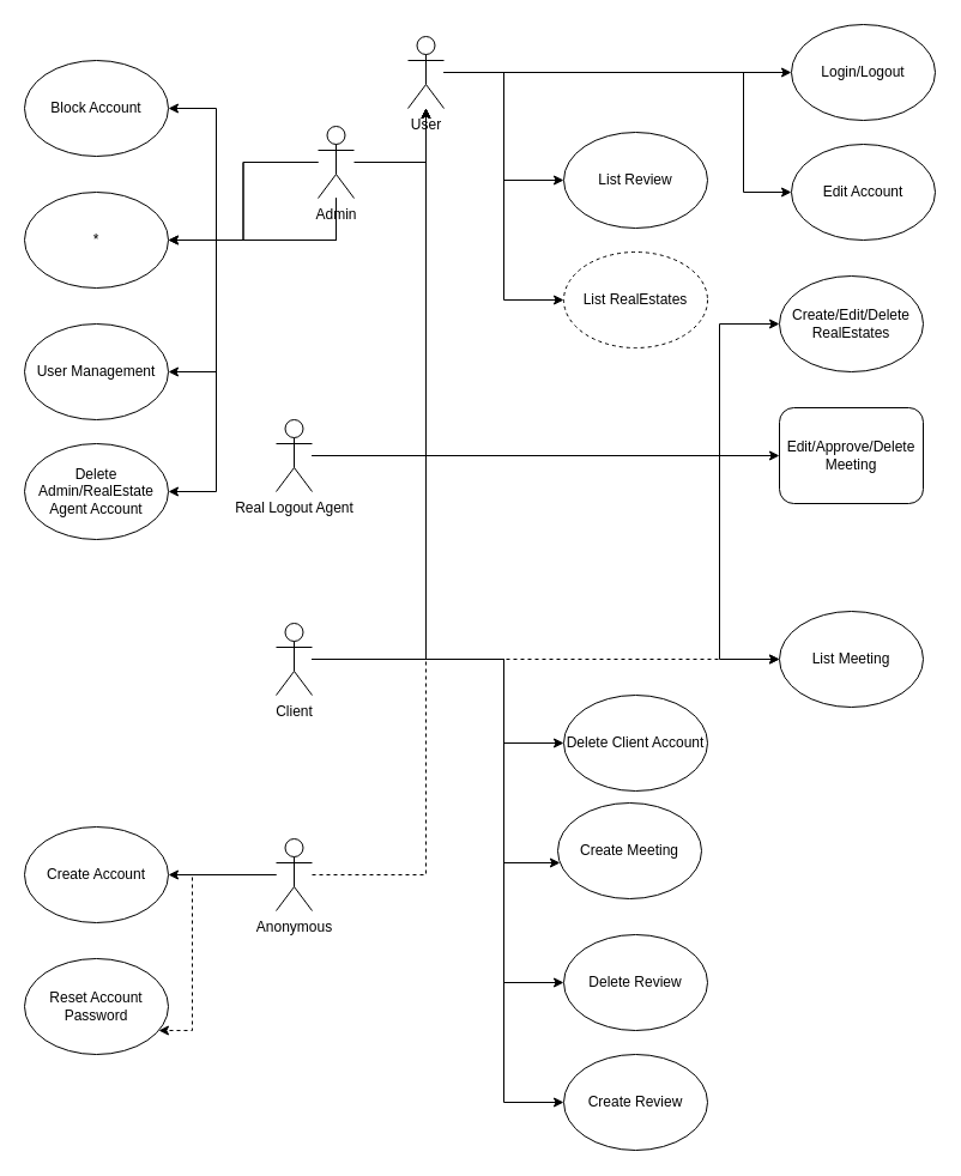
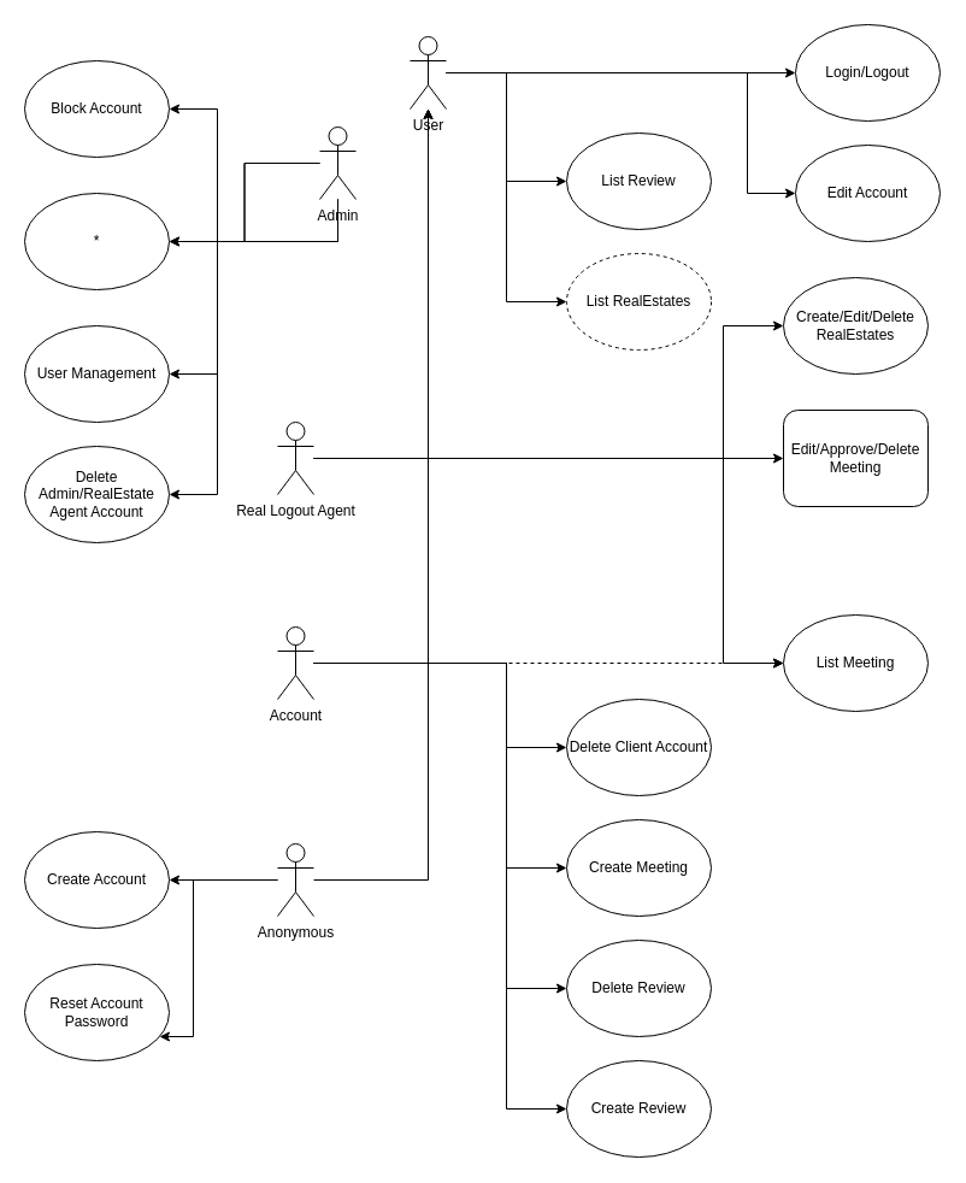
- <mxCell id="2" style="edgeStyle=orthogonalEdgeStyle;rounded=0;orthogonalLoop=1;jettySize=auto;html=1;" edge="1" parent="1" source="7" target="26"><mxGeometry relative="1" as="geometry" /></mxCell>
- <mxCell id="22" value="Client" style="shape=umlActor;verticalLabelPosition=bottom;verticalAlign=top;html=1;outlineConnect=0;" vertex="1" parent="1"><mxGeometry x="230" y="520" width="30" height="60" as="geometry" /></mxCell>
+ <mxCell id="22" value="Account" style="shape=umlActor;verticalLabelPosition=bottom;verticalAlign=top;html=1;outlineConnect=0;" vertex="1" parent="1"><mxGeometry x="230" y="520" width="30" height="60" as="geometry" /></mxCell>
- <mxCell id="27" style="edgeStyle=orthogonalEdgeStyle;rounded=0;orthogonalLoop=1;jettySize=auto;html=1;dashed=1;" edge="1" parent="1" source="15" target="26"><mxGeometry relative="1" as="geometry"><mxPoint x="300" y="110" as="targetPoint" /></mxGeometry></mxCell>
+ <mxCell id="27" style="edgeStyle=orthogonalEdgeStyle;rounded=0;orthogonalLoop=1;jettySize=auto;html=1;" edge="1" parent="1" source="15" target="26"><mxGeometry relative="1" as="geometry"><mxPoint x="300" y="110" as="targetPoint" /></mxGeometry></mxCell>
- <mxCell id="33" value="&lt;div&gt;Create Meeting&lt;/div&gt;" style="ellipse;whiteSpace=wrap;html=1;" vertex="1" parent="1"><mxGeometry x="465" y="670" width="120" height="80" as="geometry" /></mxCell>
+ <mxCell id="33" value="&lt;div&gt;Create Meeting&lt;/div&gt;" style="ellipse;whiteSpace=wrap;html=1;" vertex="1" parent="1"><mxGeometry x="470" y="680" width="120" height="80" as="geometry" /></mxCell>
- <mxCell id="14" style="edgeStyle=orthogonalEdgeStyle;rounded=0;orthogonalLoop=1;jettySize=auto;html=1;dashed=1;" edge="1" parent="1" source="15" target="39"><mxGeometry relative="1" as="geometry"><Array as="points"><mxPoint x="160" y="730" /><mxPoint x="160" y="860" /></Array></mxGeometry></mxCell>
+ <mxCell id="14" style="edgeStyle=orthogonalEdgeStyle;rounded=0;orthogonalLoop=1;jettySize=auto;html=1;" edge="1" parent="1" source="15" target="39"><mxGeometry relative="1" as="geometry"><Array as="points"><mxPoint x="160" y="730" /><mxPoint x="160" y="860" /></Array></mxGeometry></mxCell>
